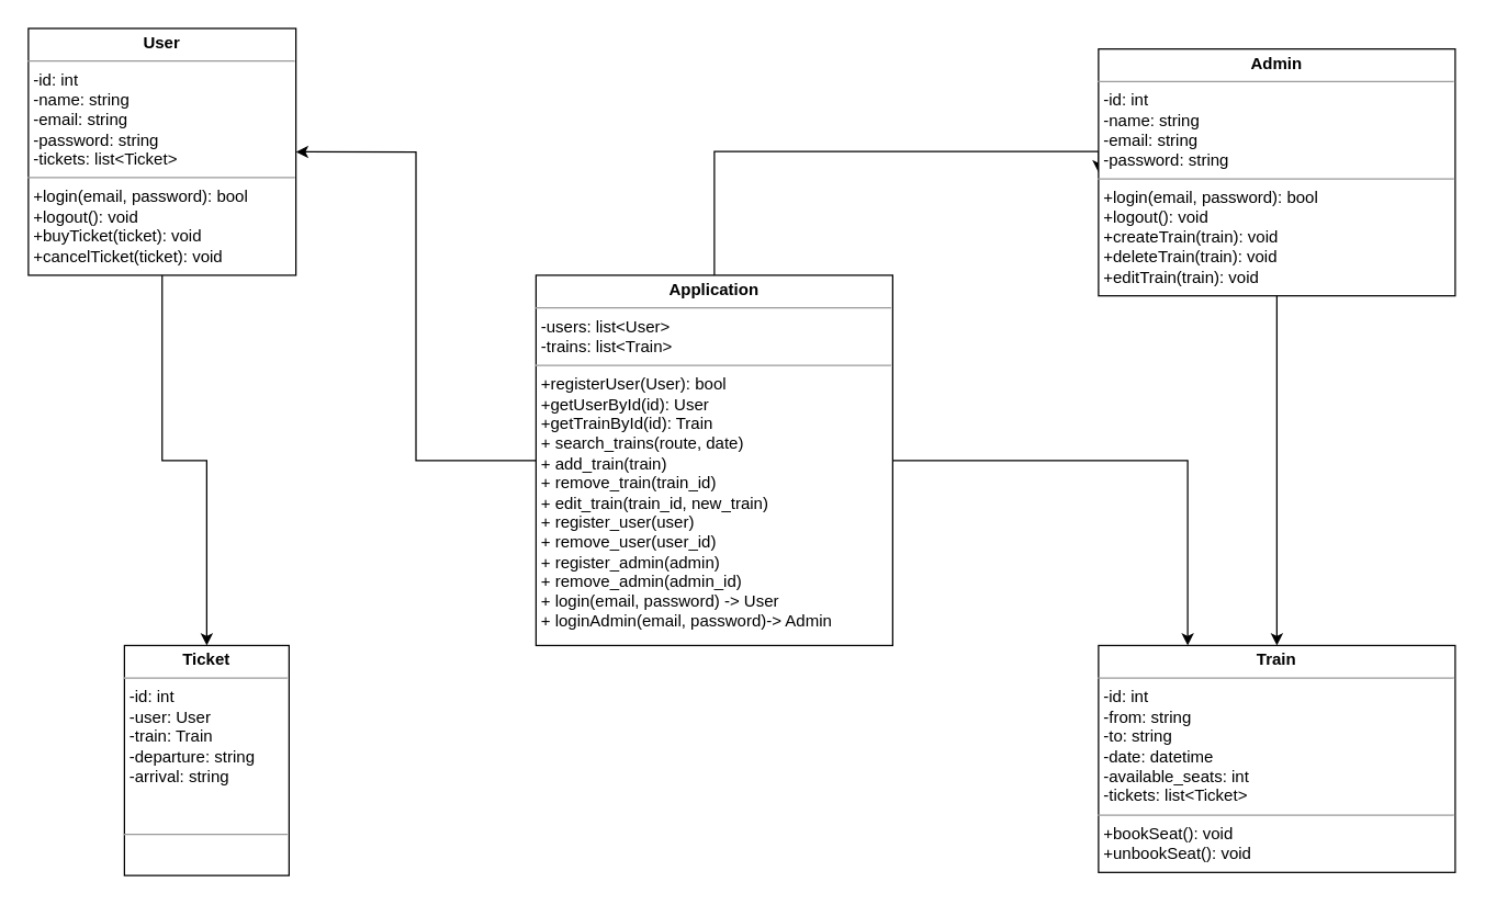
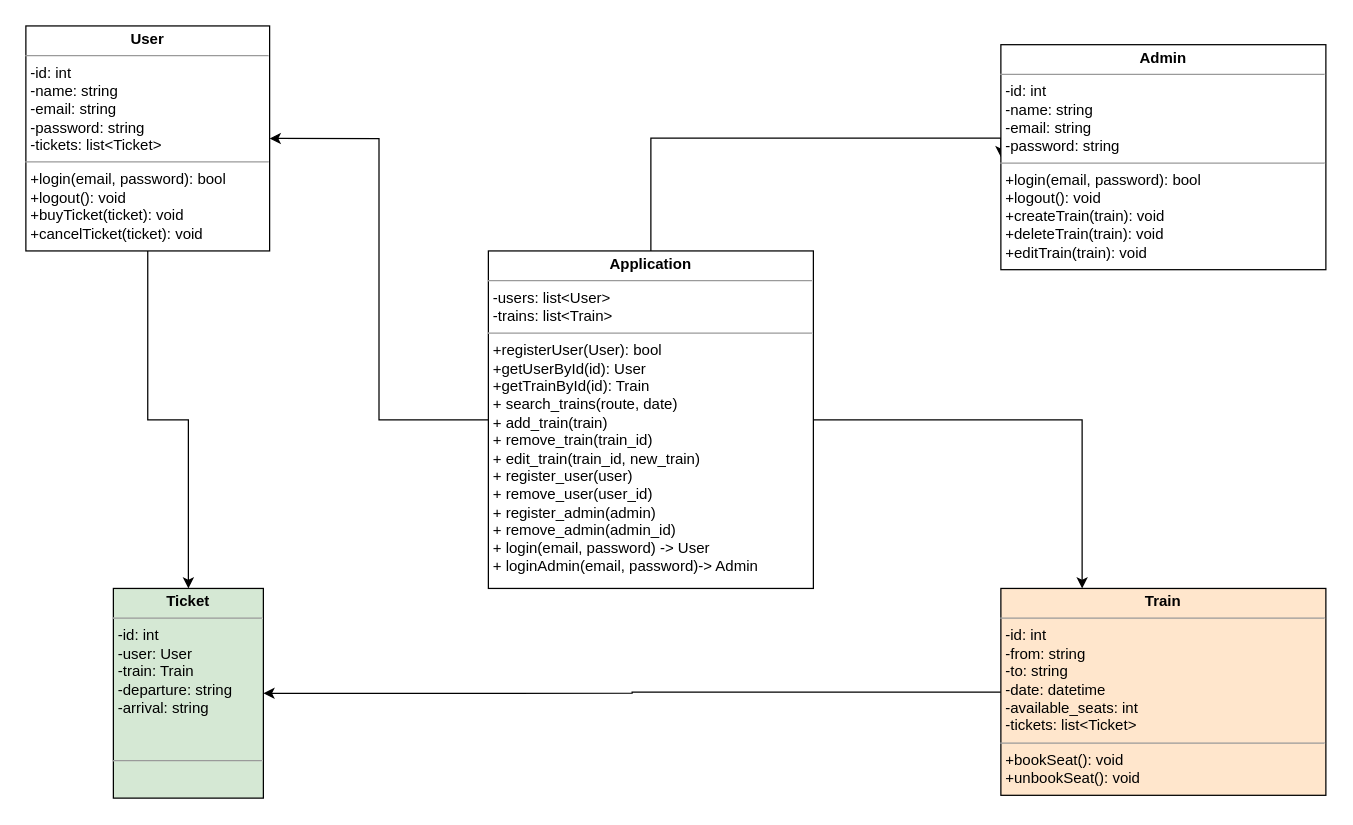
- <mxCell id="8" style="edgeStyle=orthogonalEdgeStyle;rounded=0;orthogonalLoop=1;jettySize=auto;html=1;entryX=0.5;entryY=0;entryDx=0;entryDy=0;" edge="1" parent="1" source="9" target="11"><mxGeometry relative="1" as="geometry" /></mxCell>
+ <mxCell id="10" style="edgeStyle=orthogonalEdgeStyle;rounded=0;orthogonalLoop=1;jettySize=auto;html=1;entryX=1;entryY=0.5;entryDx=0;entryDy=0;" edge="1" parent="1" source="11" target="12"><mxGeometry relative="1" as="geometry" /></mxCell>
- <mxCell id="11" value="&lt;p style=&quot;margin:0px;margin-top:4px;text-align:center;&quot;&gt;&lt;b&gt;Train&lt;/b&gt;&lt;/p&gt;&lt;hr size=&quot;1&quot;&gt;&lt;p style=&quot;margin:0px;margin-left:4px;&quot;&gt;-id: int&amp;nbsp; &amp;nbsp; &amp;nbsp; &amp;nbsp;&amp;nbsp;&lt;/p&gt;&lt;p style=&quot;margin:0px;margin-left:4px;&quot;&gt;-from: string&amp;nbsp; &amp;nbsp; &amp;nbsp;&lt;/p&gt;&lt;p style=&quot;margin:0px;margin-left:4px;&quot;&gt;-to: string&amp;nbsp; &amp;nbsp; &amp;nbsp;&amp;nbsp;&lt;/p&gt;&lt;p style=&quot;margin:0px;margin-left:4px;&quot;&gt;-date: datetime&amp;nbsp; &amp;nbsp; &amp;nbsp;&lt;/p&gt;&lt;p style=&quot;margin:0px;margin-left:4px;&quot;&gt;-available_seats: int&amp;nbsp; &amp;nbsp;&lt;/p&gt;&lt;p style=&quot;margin:0px;margin-left:4px;&quot;&gt;&lt;span style=&quot;background-color: initial;&quot;&gt;-tickets: list&amp;lt;Ticket&amp;gt;&lt;/span&gt;&lt;span style=&quot;background-color: initial;&quot;&gt;&amp;nbsp;&amp;nbsp;&lt;/span&gt;&lt;br&gt;&lt;/p&gt;&lt;hr size=&quot;1&quot;&gt;&lt;p style=&quot;margin:0px;margin-left:4px;&quot;&gt;+bookSeat(): void&lt;/p&gt;&lt;p style=&quot;margin:0px;margin-left:4px;&quot;&gt;&lt;span style=&quot;background-color: initial;&quot;&gt;+unbookSeat(): void&lt;/span&gt;&lt;span style=&quot;background-color: initial;&quot;&gt;&amp;nbsp; &amp;nbsp; &amp;nbsp; &amp;nbsp; &amp;nbsp; &amp;nbsp; &amp;nbsp;&lt;/span&gt;&lt;br&gt;&lt;/p&gt;" style="verticalAlign=top;align=left;overflow=fill;fontSize=12;fontFamily=Helvetica;html=1;" vertex="1" parent="1"><mxGeometry x="800" y="470.25" width="260" height="165.5" as="geometry" /></mxCell>
+ <mxCell id="11" value="&lt;p style=&quot;margin:0px;margin-top:4px;text-align:center;&quot;&gt;&lt;b&gt;Train&lt;/b&gt;&lt;/p&gt;&lt;hr size=&quot;1&quot;&gt;&lt;p style=&quot;margin:0px;margin-left:4px;&quot;&gt;-id: int&amp;nbsp; &amp;nbsp; &amp;nbsp; &amp;nbsp;&amp;nbsp;&lt;/p&gt;&lt;p style=&quot;margin:0px;margin-left:4px;&quot;&gt;-from: string&amp;nbsp; &amp;nbsp; &amp;nbsp;&lt;/p&gt;&lt;p style=&quot;margin:0px;margin-left:4px;&quot;&gt;-to: string&amp;nbsp; &amp;nbsp; &amp;nbsp;&amp;nbsp;&lt;/p&gt;&lt;p style=&quot;margin:0px;margin-left:4px;&quot;&gt;-date: datetime&amp;nbsp; &amp;nbsp; &amp;nbsp;&lt;/p&gt;&lt;p style=&quot;margin:0px;margin-left:4px;&quot;&gt;-available_seats: int&amp;nbsp; &amp;nbsp;&lt;/p&gt;&lt;p style=&quot;margin:0px;margin-left:4px;&quot;&gt;&lt;span style=&quot;background-color: initial;&quot;&gt;-tickets: list&amp;lt;Ticket&amp;gt;&lt;/span&gt;&lt;span style=&quot;background-color: initial;&quot;&gt;&amp;nbsp;&amp;nbsp;&lt;/span&gt;&lt;br&gt;&lt;/p&gt;&lt;hr size=&quot;1&quot;&gt;&lt;p style=&quot;margin:0px;margin-left:4px;&quot;&gt;+bookSeat(): void&lt;/p&gt;&lt;p style=&quot;margin:0px;margin-left:4px;&quot;&gt;&lt;span style=&quot;background-color: initial;&quot;&gt;+unbookSeat(): void&lt;/span&gt;&lt;span style=&quot;background-color: initial;&quot;&gt;&amp;nbsp; &amp;nbsp; &amp;nbsp; &amp;nbsp; &amp;nbsp; &amp;nbsp; &amp;nbsp;&lt;/span&gt;&lt;br&gt;&lt;/p&gt;" style="verticalAlign=top;align=left;overflow=fill;fontSize=12;fontFamily=Helvetica;html=1;fillColor=#ffe6cc;" vertex="1" parent="1"><mxGeometry x="800" y="470.25" width="260" height="165.5" as="geometry" /></mxCell>
- <mxCell id="12" value="&lt;p style=&quot;margin:0px;margin-top:4px;text-align:center;&quot;&gt;&lt;b&gt;Ticket&lt;/b&gt;&lt;/p&gt;&lt;hr size=&quot;1&quot;&gt;&lt;p style=&quot;margin:0px;margin-left:4px;&quot;&gt;-id: int&amp;nbsp; &amp;nbsp; &amp;nbsp; &amp;nbsp; &amp;nbsp;&lt;/p&gt;&lt;p style=&quot;margin:0px;margin-left:4px;&quot;&gt;-user: User&amp;nbsp; &amp;nbsp; &amp;nbsp; &amp;nbsp;&amp;nbsp;&lt;/p&gt;&lt;p style=&quot;margin:0px;margin-left:4px;&quot;&gt;-train: Train&amp;nbsp; &amp;nbsp; &amp;nbsp;&amp;nbsp;&lt;/p&gt;&lt;p style=&quot;margin:0px;margin-left:4px;&quot;&gt;-departure: string&amp;nbsp; &amp;nbsp;&lt;/p&gt;&lt;p style=&quot;margin:0px;margin-left:4px;&quot;&gt;&lt;span style=&quot;background-color: initial;&quot;&gt;-arrival: string&lt;/span&gt;&lt;span style=&quot;background-color: initial;&quot;&gt;&amp;nbsp;&lt;/span&gt;&lt;/p&gt;&lt;p style=&quot;margin:0px;margin-left:4px;&quot;&gt;&lt;span style=&quot;background-color: initial;&quot;&gt;&lt;br&gt;&lt;/span&gt;&lt;/p&gt;&lt;p style=&quot;margin:0px;margin-left:4px;&quot;&gt;&lt;span style=&quot;background-color: initial;&quot;&gt;&amp;nbsp;&lt;/span&gt;&lt;br&gt;&lt;/p&gt;&lt;hr size=&quot;1&quot;&gt;&lt;p style=&quot;margin:0px;margin-left:4px;&quot;&gt;&lt;span style=&quot;background-color: initial;&quot;&gt;&amp;nbsp; &amp;nbsp; &amp;nbsp; &amp;nbsp; &amp;nbsp; &amp;nbsp;&amp;nbsp;&lt;/span&gt;&lt;br&gt;&lt;/p&gt;" style="verticalAlign=top;align=left;overflow=fill;fontSize=12;fontFamily=Helvetica;html=1;" vertex="1" parent="1"><mxGeometry x="90" y="470.25" width="120" height="167.75" as="geometry" /></mxCell>
+ <mxCell id="12" value="&lt;p style=&quot;margin:0px;margin-top:4px;text-align:center;&quot;&gt;&lt;b&gt;Ticket&lt;/b&gt;&lt;/p&gt;&lt;hr size=&quot;1&quot;&gt;&lt;p style=&quot;margin:0px;margin-left:4px;&quot;&gt;-id: int&amp;nbsp; &amp;nbsp; &amp;nbsp; &amp;nbsp; &amp;nbsp;&lt;/p&gt;&lt;p style=&quot;margin:0px;margin-left:4px;&quot;&gt;-user: User&amp;nbsp; &amp;nbsp; &amp;nbsp; &amp;nbsp;&amp;nbsp;&lt;/p&gt;&lt;p style=&quot;margin:0px;margin-left:4px;&quot;&gt;-train: Train&amp;nbsp; &amp;nbsp; &amp;nbsp;&amp;nbsp;&lt;/p&gt;&lt;p style=&quot;margin:0px;margin-left:4px;&quot;&gt;-departure: string&amp;nbsp; &amp;nbsp;&lt;/p&gt;&lt;p style=&quot;margin:0px;margin-left:4px;&quot;&gt;&lt;span style=&quot;background-color: initial;&quot;&gt;-arrival: string&lt;/span&gt;&lt;span style=&quot;background-color: initial;&quot;&gt;&amp;nbsp;&lt;/span&gt;&lt;/p&gt;&lt;p style=&quot;margin:0px;margin-left:4px;&quot;&gt;&lt;span style=&quot;background-color: initial;&quot;&gt;&lt;br&gt;&lt;/span&gt;&lt;/p&gt;&lt;p style=&quot;margin:0px;margin-left:4px;&quot;&gt;&lt;span style=&quot;background-color: initial;&quot;&gt;&amp;nbsp;&lt;/span&gt;&lt;br&gt;&lt;/p&gt;&lt;hr size=&quot;1&quot;&gt;&lt;p style=&quot;margin:0px;margin-left:4px;&quot;&gt;&lt;span style=&quot;background-color: initial;&quot;&gt;&amp;nbsp; &amp;nbsp; &amp;nbsp; &amp;nbsp; &amp;nbsp; &amp;nbsp;&amp;nbsp;&lt;/span&gt;&lt;br&gt;&lt;/p&gt;" style="verticalAlign=top;align=left;overflow=fill;fontSize=12;fontFamily=Helvetica;html=1;fillColor=#d5e8d4;" vertex="1" parent="1"><mxGeometry x="90" y="470.25" width="120" height="167.75" as="geometry" /></mxCell>
